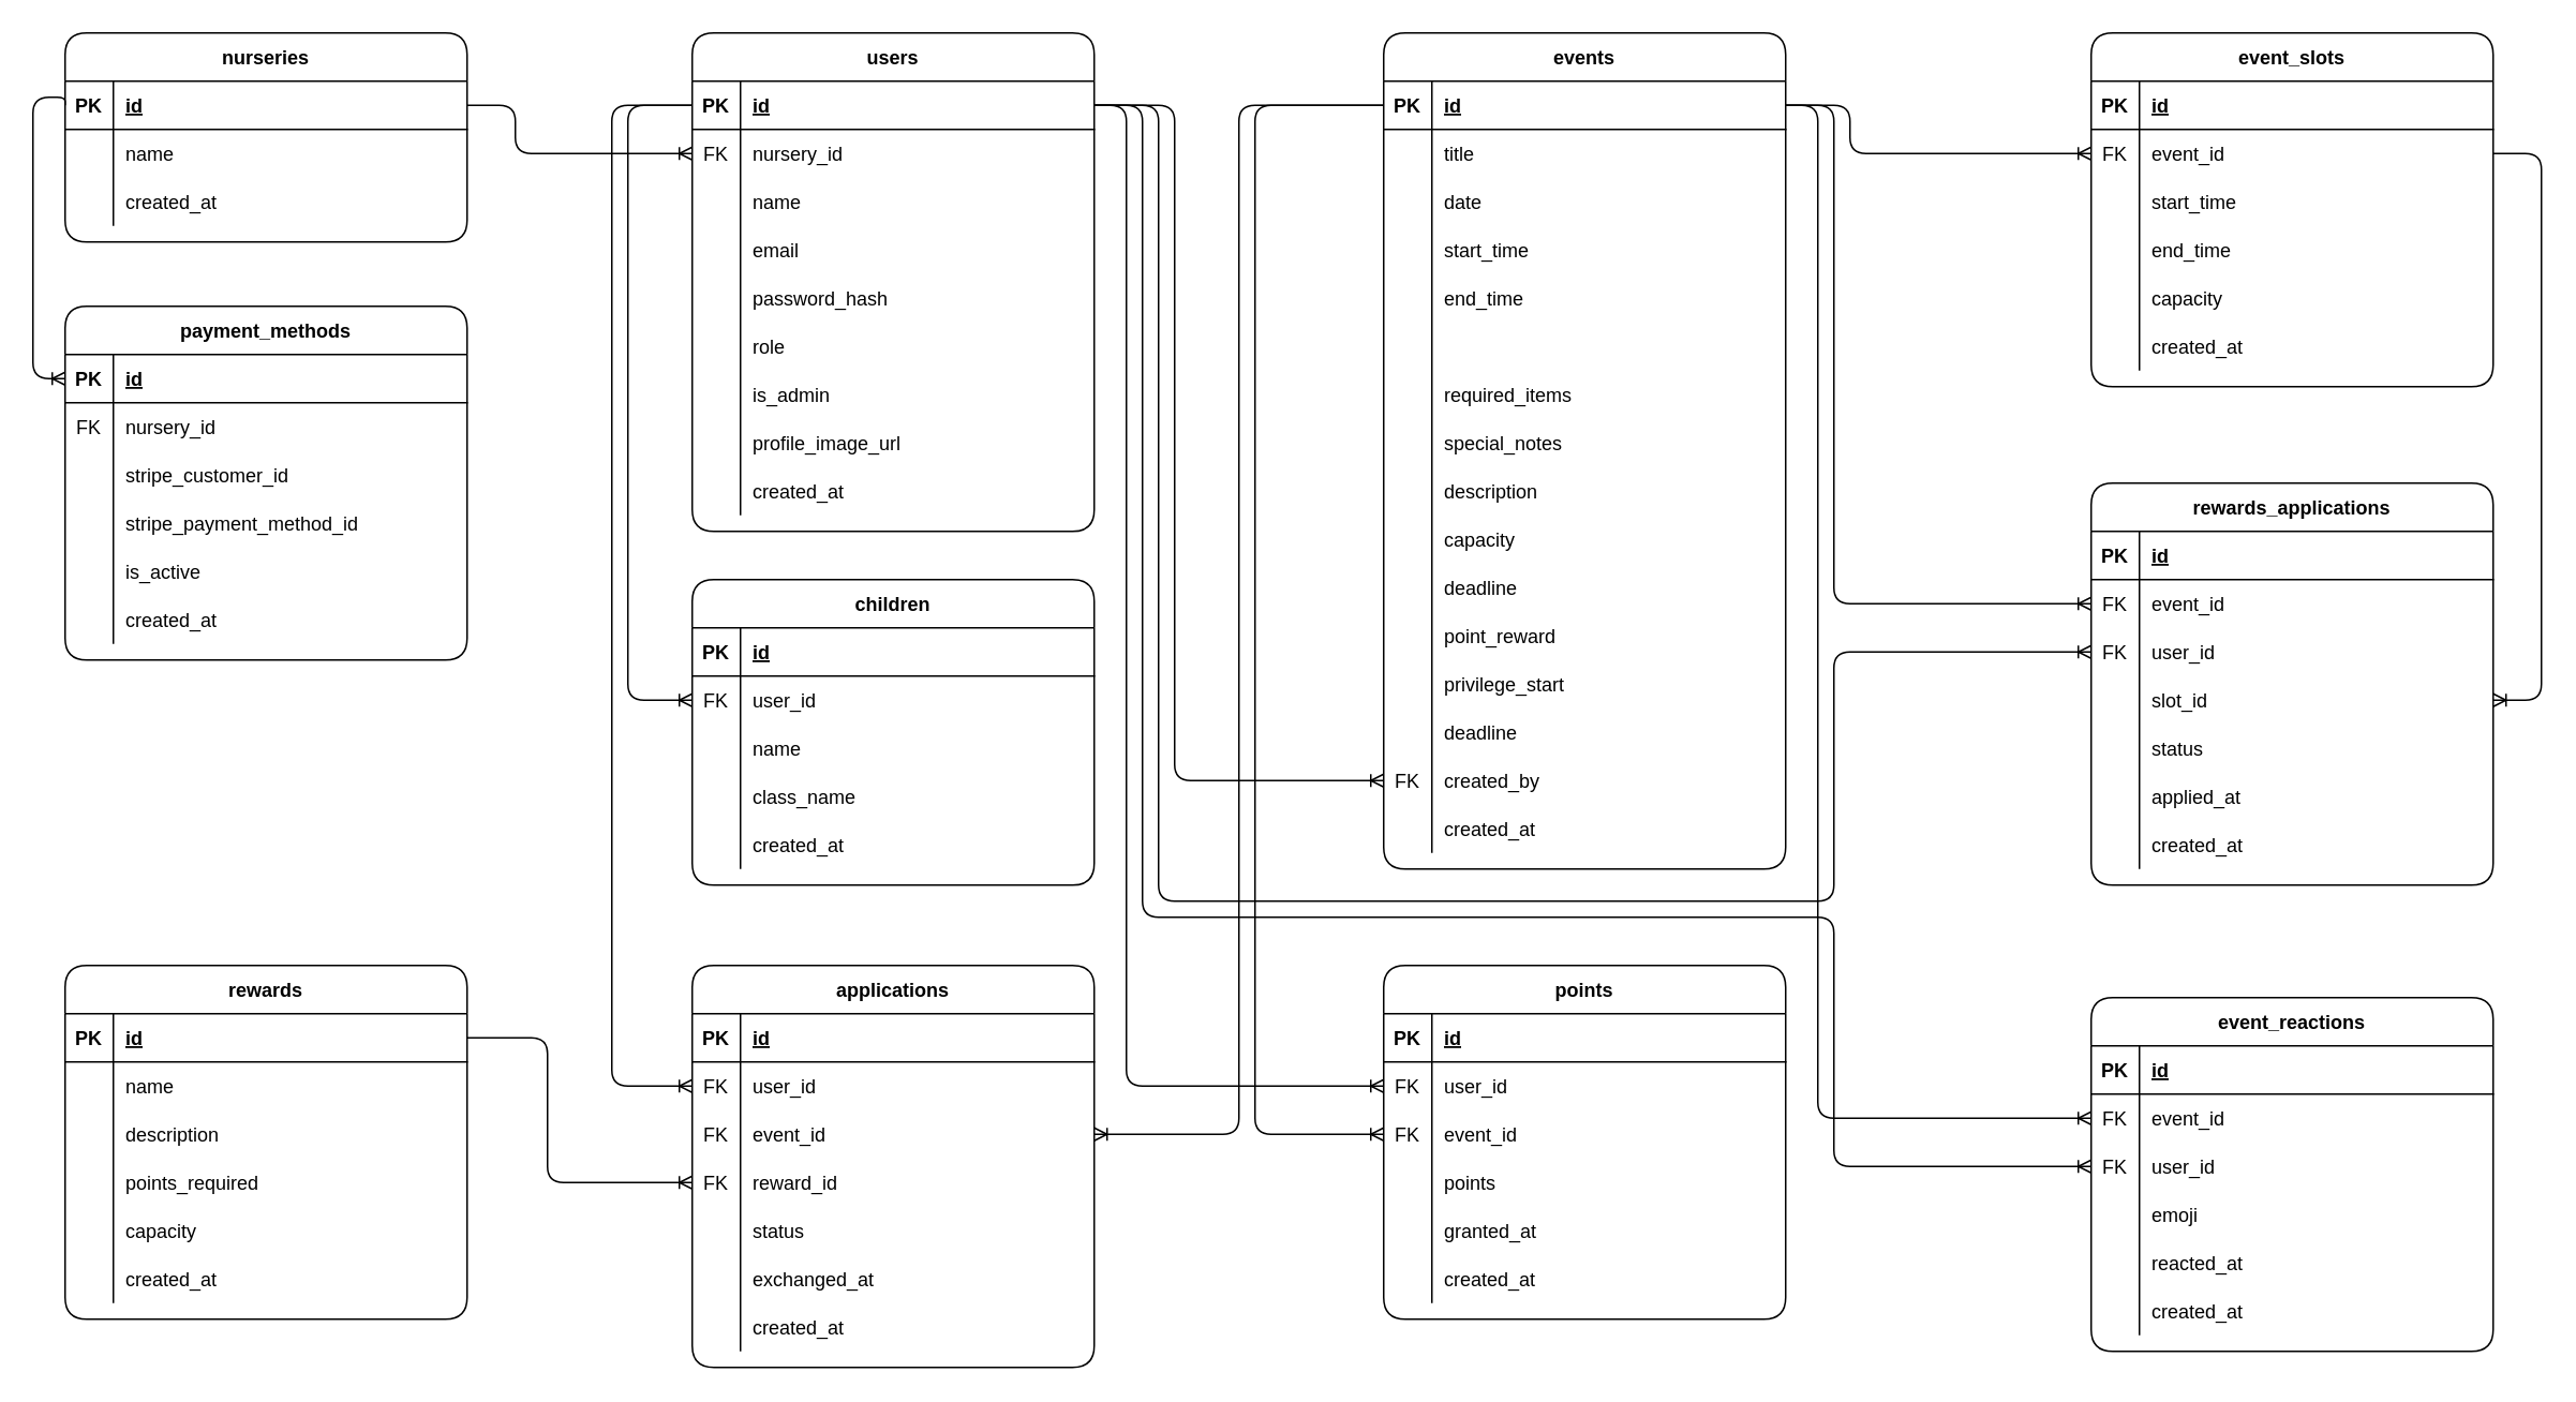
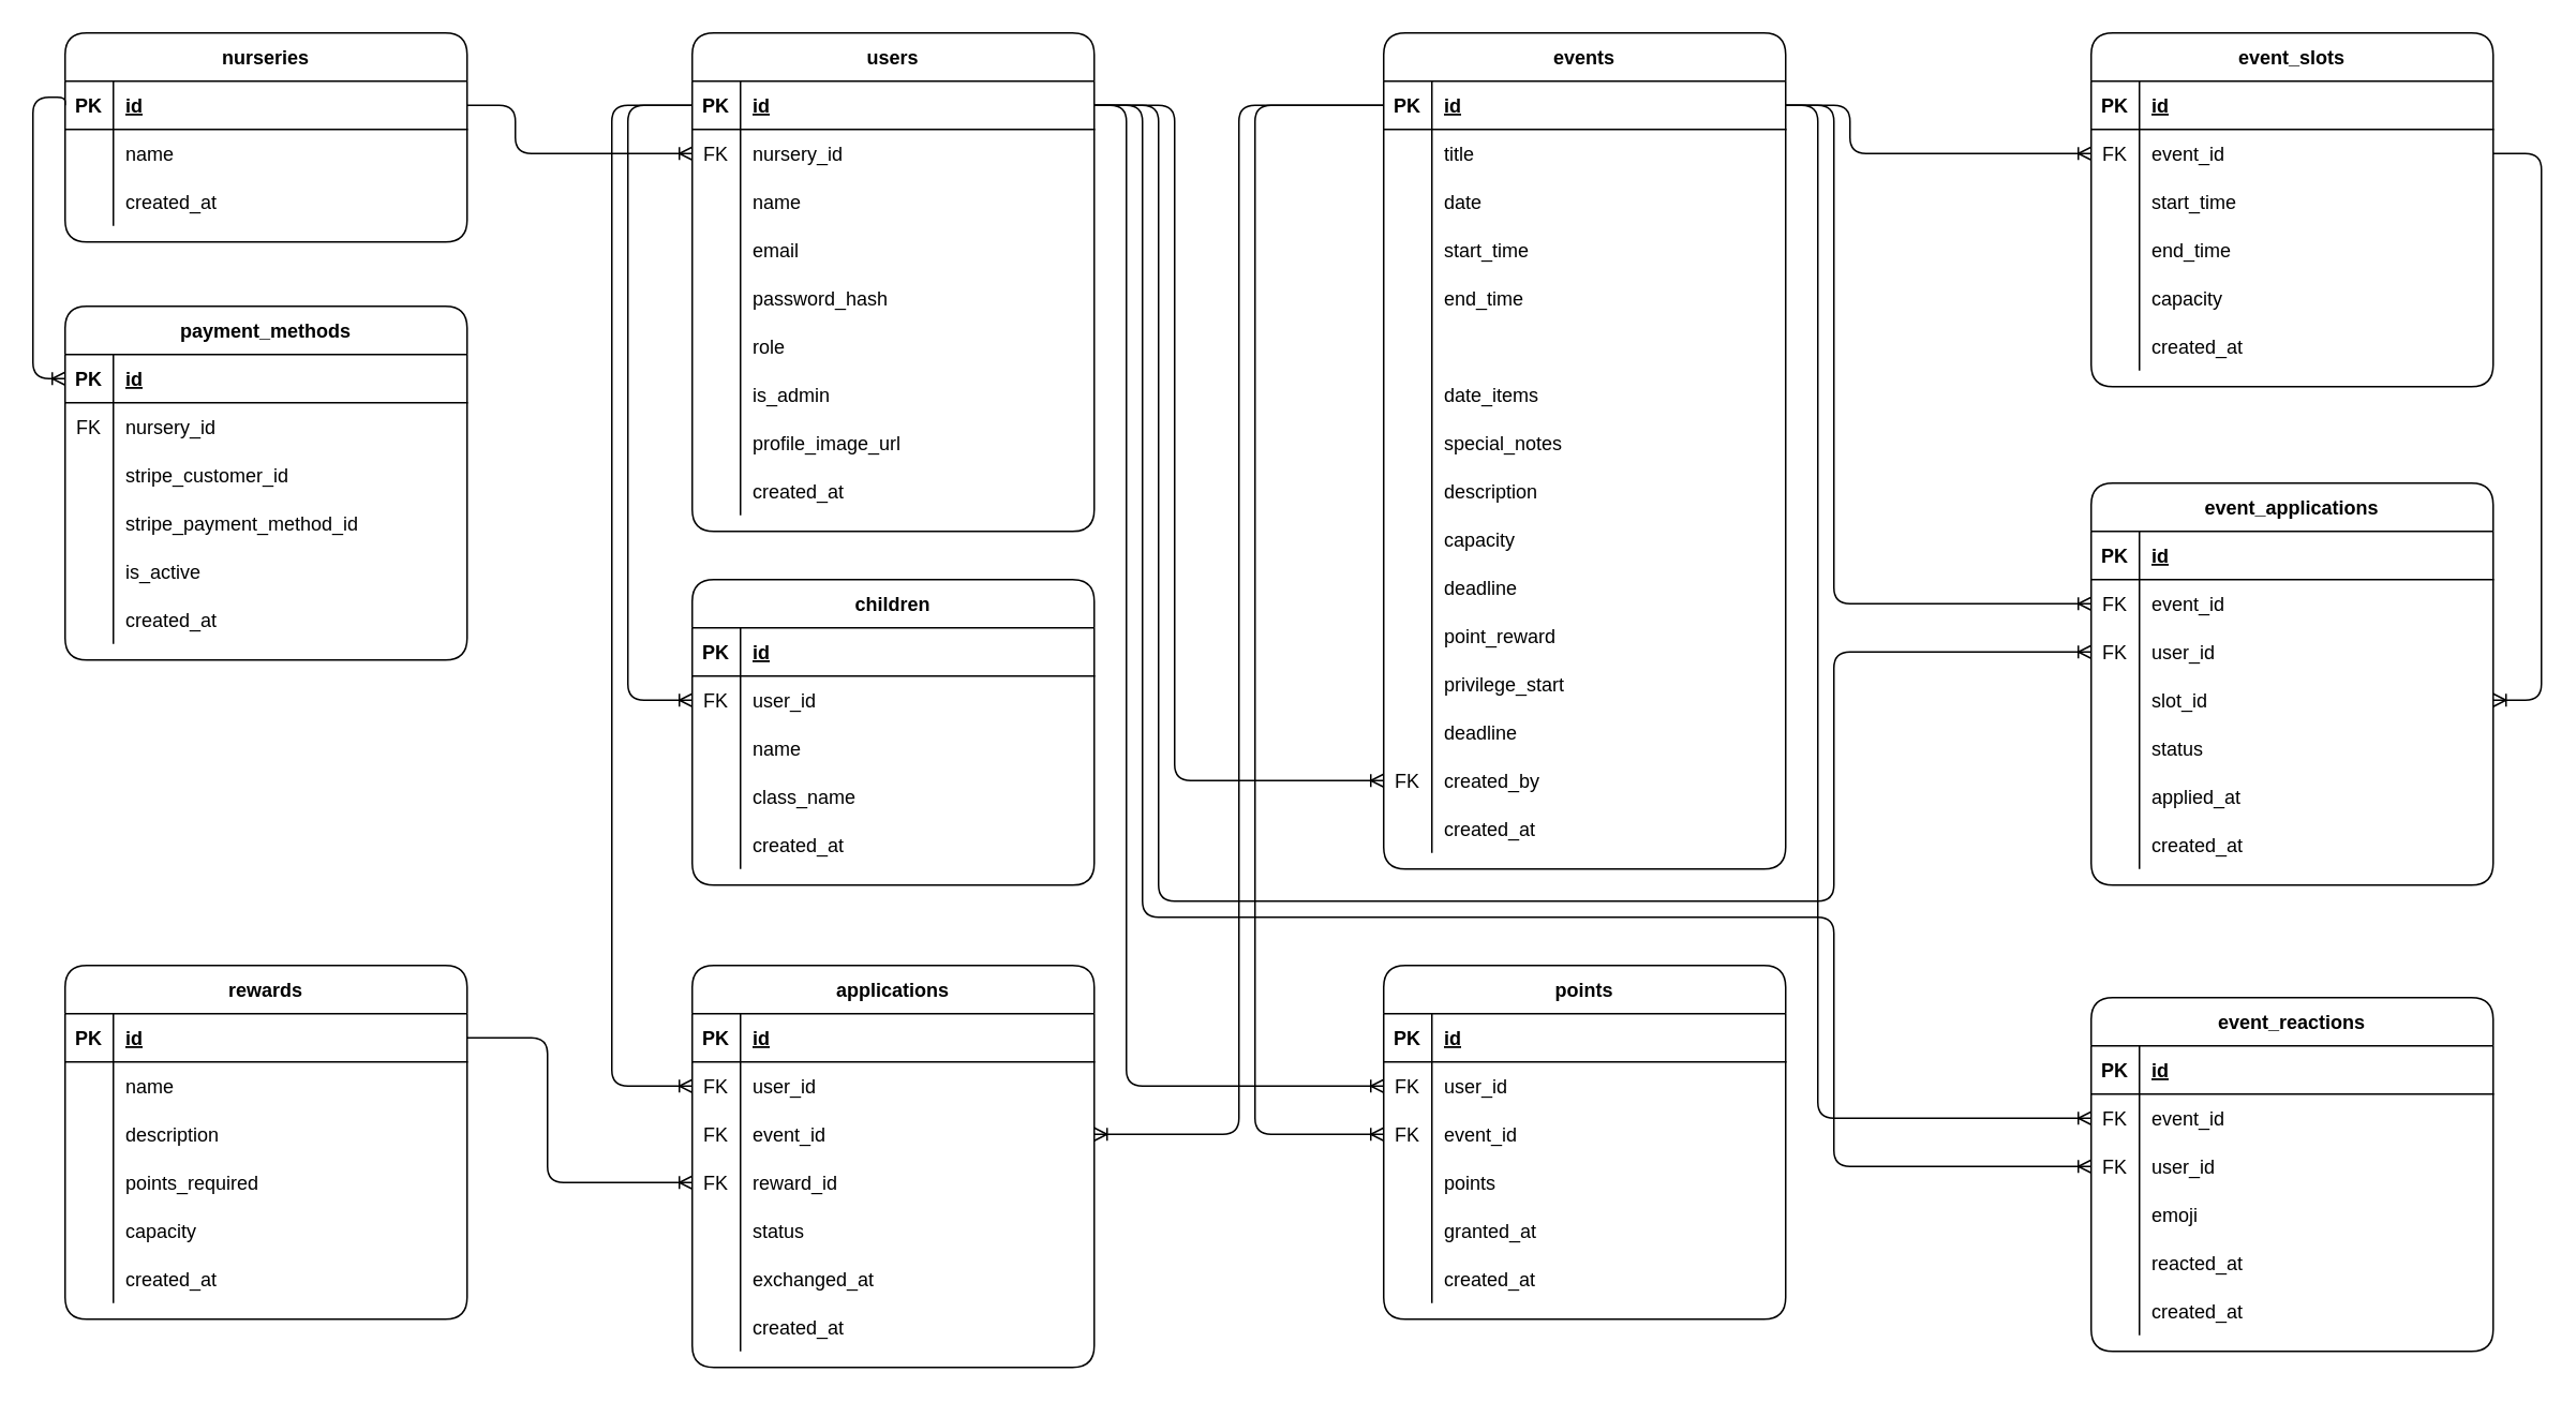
- <mxCell id="22" value="required_items" style="shape=partialRectangle;overflow=hidden;connectable=0;fillColor=none;top=0;left=0;bottom=0;right=0;align=left;spacingLeft=6;textShadow=0;fontColor=light-dark(#000000,#000000);strokeColor=light-dark(#000000,#000000);rounded=1;" vertex="1" parent="20"><mxGeometry x="30" width="220" height="30" as="geometry"><mxRectangle width="220" height="30" as="alternateBounds" /></mxGeometry></mxCell>
+ <mxCell id="22" value="date_items" style="shape=partialRectangle;overflow=hidden;connectable=0;fillColor=none;top=0;left=0;bottom=0;right=0;align=left;spacingLeft=6;textShadow=0;fontColor=light-dark(#000000,#000000);strokeColor=light-dark(#000000,#000000);rounded=1;" vertex="1" parent="20"><mxGeometry x="30" width="220" height="30" as="geometry"><mxRectangle width="220" height="30" as="alternateBounds" /></mxGeometry></mxCell>
- <mxCell id="50" value="rewards_applications" style="shape=table;startSize=30;container=1;collapsible=1;childLayout=tableLayout;fixedRows=1;rowLines=0;fontStyle=1;align=center;resizeLast=1;textShadow=0;fontColor=light-dark(#000000,#000000);strokeColor=light-dark(#000000,#000000);fillColor=light-dark(#FFFFFF,#D4E1F5);rounded=1;" parent="1" vertex="1"><mxGeometry x="1300" y="300" width="250" height="250" as="geometry" /></mxCell>
+ <mxCell id="50" value="event_applications" style="shape=table;startSize=30;container=1;collapsible=1;childLayout=tableLayout;fixedRows=1;rowLines=0;fontStyle=1;align=center;resizeLast=1;textShadow=0;fontColor=light-dark(#000000,#000000);strokeColor=light-dark(#000000,#000000);fillColor=light-dark(#FFFFFF,#D4E1F5);rounded=1;" parent="1" vertex="1"><mxGeometry x="1300" y="300" width="250" height="250" as="geometry" /></mxCell>
